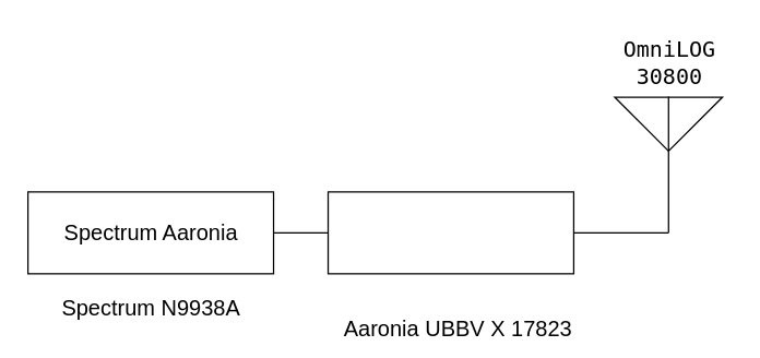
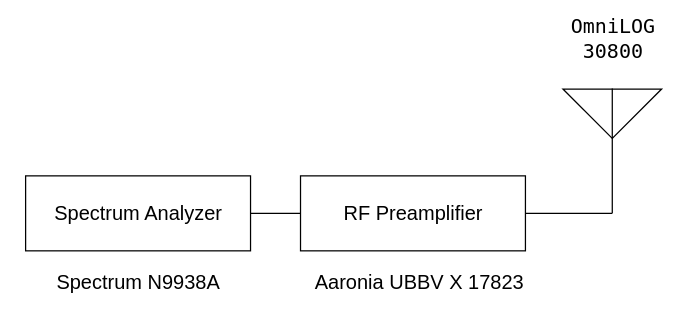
- <mxCell id="6" value="&lt;pre style=&quot;margin-top: 0px; margin-bottom: 0px; font-size: 16px;&quot;&gt;&lt;font style=&quot;font-size: 16px;&quot;&gt;OmniLOG&lt;/font&gt;&lt;/pre&gt;&lt;pre style=&quot;margin-top: 0px; margin-bottom: 0px; font-size: 16px;&quot;&gt;&lt;font style=&quot;font-size: 16px;&quot;&gt;30800&lt;/font&gt;&lt;/pre&gt;" style="text;html=1;align=center;verticalAlign=middle;resizable=0;points=[];autosize=1;strokeColor=none;fillColor=none;" parent="1" vertex="1"><mxGeometry x="444.5" y="20" width="90" height="50" as="geometry" /></mxCell>
+ <mxCell id="6" value="&lt;pre style=&quot;margin-top: 0px; margin-bottom: 0px; font-size: 16px;&quot;&gt;&lt;font style=&quot;font-size: 16px;&quot;&gt;OmniLOG&lt;/font&gt;&lt;/pre&gt;&lt;pre style=&quot;margin-top: 0px; margin-bottom: 0px; font-size: 16px;&quot;&gt;&lt;font style=&quot;font-size: 16px;&quot;&gt;30800&lt;/font&gt;&lt;/pre&gt;" style="text;html=1;align=center;verticalAlign=middle;resizable=0;points=[];autosize=1;strokeColor=none;fillColor=none;" parent="1" vertex="1"><mxGeometry x="444.5" y="5" width="90" height="50" as="geometry" /></mxCell>
- <mxCell id="5" value="&lt;pre style=&quot;margin-top: 0px; margin-bottom: 0px; font-size: 16px;&quot;&gt;&lt;pre style=&quot;margin-top: 0px; margin-bottom: 0px;&quot;&gt;&lt;span style=&quot;background-color: initial; font-family: Helvetica; white-space-collapse: collapse;&quot;&gt;Spectrum Aaronia&lt;/span&gt;&lt;br&gt;&lt;/pre&gt;&lt;/pre&gt;" style="text;html=1;align=center;verticalAlign=middle;resizable=0;points=[];autosize=1;strokeColor=none;fillColor=none;" parent="1" vertex="1"><mxGeometry x="30" y="155" width="160" height="30" as="geometry" /></mxCell>
+ <mxCell id="5" value="&lt;pre style=&quot;margin-top: 0px; margin-bottom: 0px; font-size: 16px;&quot;&gt;&lt;pre style=&quot;margin-top: 0px; margin-bottom: 0px;&quot;&gt;&lt;span style=&quot;background-color: initial; font-family: Helvetica; white-space-collapse: collapse;&quot;&gt;Spectrum Analyzer&lt;/span&gt;&lt;br&gt;&lt;/pre&gt;&lt;/pre&gt;" style="text;html=1;align=center;verticalAlign=middle;resizable=0;points=[];autosize=1;strokeColor=none;fillColor=none;" parent="1" vertex="1"><mxGeometry x="30" y="155" width="160" height="30" as="geometry" /></mxCell>
+ <mxCell id="9" value="&lt;font style=&quot;font-size: 16px;&quot;&gt;RF Preamplifier&lt;/font&gt;" style="text;html=1;align=center;verticalAlign=middle;resizable=0;points=[];autosize=1;strokeColor=none;fillColor=none;" vertex="1" parent="1"><mxGeometry x="265" y="155" width="130" height="30" as="geometry" /></mxCell>
- <mxCell id="8" value="&lt;font style=&quot;font-size: 16px;&quot;&gt;Aaronia UBBV X 17823&lt;/font&gt;" style="text;html=1;align=center;verticalAlign=middle;resizable=0;points=[];autosize=1;strokeColor=none;fillColor=none;" vertex="1" parent="1"><mxGeometry x="240" y="225" width="190" height="30" as="geometry" /></mxCell>
+ <mxCell id="8" value="&lt;font style=&quot;font-size: 16px;&quot;&gt;Aaronia UBBV X 17823&lt;/font&gt;" style="text;html=1;align=center;verticalAlign=middle;resizable=0;points=[];autosize=1;strokeColor=none;fillColor=none;" vertex="1" parent="1"><mxGeometry x="240" y="210" width="190" height="30" as="geometry" /></mxCell>
